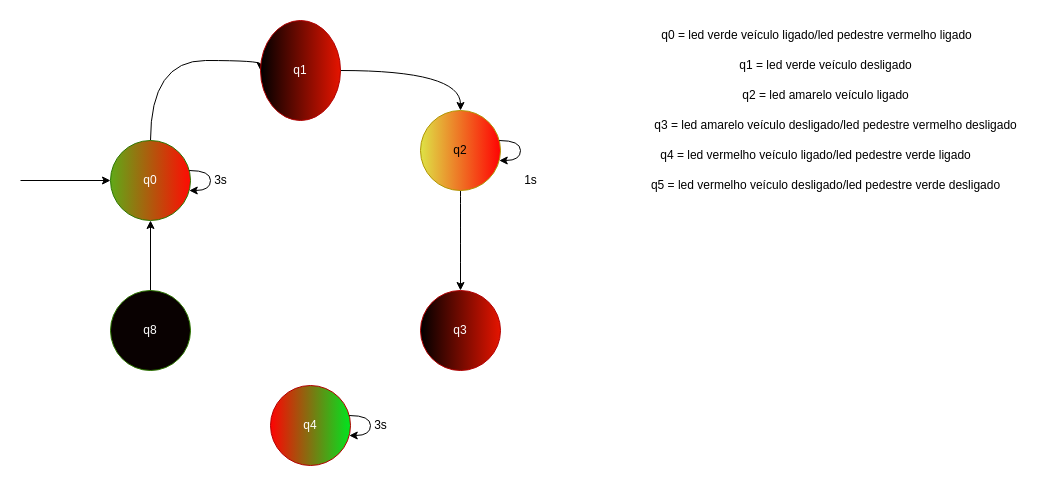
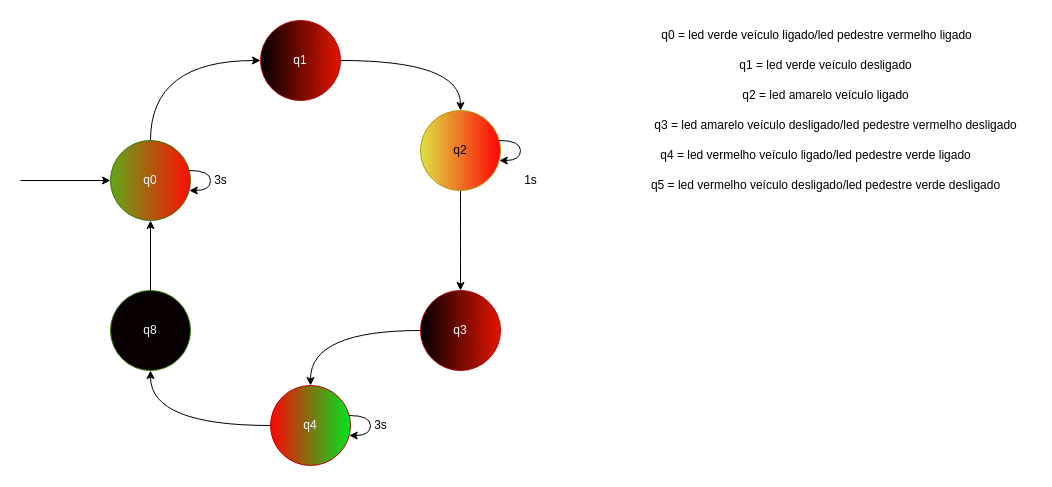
- <mxCell id="9" value="q1" style="ellipse;whiteSpace=wrap;html=1;aspect=fixed;fillColor=#e51400;strokeColor=#B20000;fontColor=#ffffff;gradientColor=default;gradientDirection=west;" vertex="1" parent="1"><mxGeometry x="260" y="20" width="80" height="100" as="geometry" /></mxCell>
+ <mxCell id="9" value="q1" style="ellipse;whiteSpace=wrap;html=1;aspect=fixed;fillColor=#e51400;strokeColor=#B20000;fontColor=#ffffff;gradientColor=default;gradientDirection=west;" vertex="1" parent="1"><mxGeometry x="260" y="20" width="80" height="80" as="geometry" /></mxCell>
+ <mxCell id="10" style="edgeStyle=orthogonalEdgeStyle;orthogonalLoop=1;jettySize=auto;html=1;entryX=0;entryY=0.5;entryDx=0;entryDy=0;curved=1;" edge="1" parent="1" source="11" target="5"><mxGeometry relative="1" as="geometry" /></mxCell>
+ <mxCell id="4" style="edgeStyle=orthogonalEdgeStyle;orthogonalLoop=1;jettySize=auto;html=1;entryX=0.5;entryY=1;entryDx=0;entryDy=0;curved=1;" edge="1" parent="1" source="5" target="13"><mxGeometry relative="1" as="geometry" /></mxCell>
